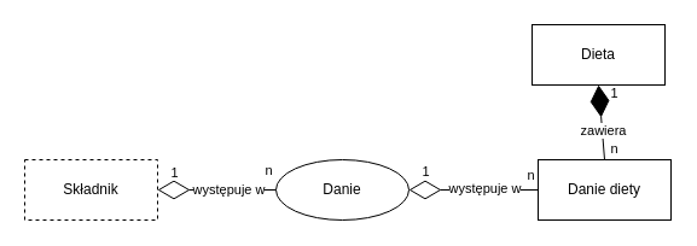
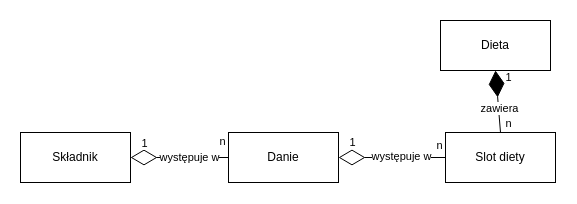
- <mxCell id="10" value="Składnik" style="html=1;whiteSpace=wrap;dashed=1;" vertex="1" parent="1"><mxGeometry x="20" y="132" width="110" height="50" as="geometry" /></mxCell>
+ <mxCell id="10" value="Składnik" style="html=1;whiteSpace=wrap;" vertex="1" parent="1"><mxGeometry x="20" y="132" width="110" height="50" as="geometry" /></mxCell>
- <mxCell id="11" value="Danie" style="ellipse;html=1;whiteSpace=wrap;" vertex="1" parent="1"><mxGeometry x="228" y="132" width="110" height="50" as="geometry" /></mxCell>
+ <mxCell id="11" value="Danie" style="html=1;whiteSpace=wrap;" vertex="1" parent="1"><mxGeometry x="228" y="132" width="110" height="50" as="geometry" /></mxCell>
- <mxCell id="16" value="Danie diety" style="html=1;whiteSpace=wrap;" vertex="1" parent="1"><mxGeometry x="445" y="132" width="110" height="50" as="geometry" /></mxCell>
+ <mxCell id="16" value="Slot diety" style="html=1;whiteSpace=wrap;" vertex="1" parent="1"><mxGeometry x="445" y="132" width="110" height="50" as="geometry" /></mxCell>
